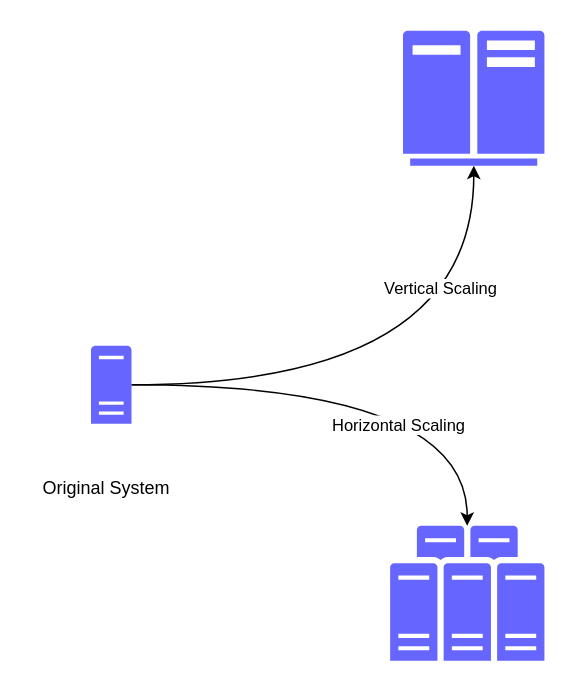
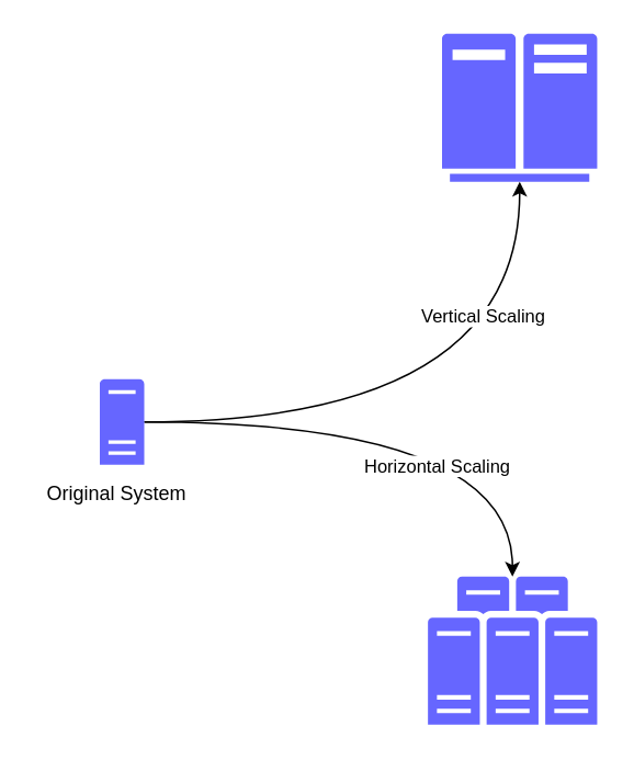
- <mxCell id="9" value="Original System" style="text;html=1;align=center;verticalAlign=middle;resizable=0;points=[];autosize=1;" vertex="1" parent="1"><mxGeometry x="20" y="315" width="100" height="20" as="geometry" /></mxCell>
+ <mxCell id="9" value="Original System" style="text;html=1;align=center;verticalAlign=middle;resizable=0;points=[];autosize=1;" vertex="1" parent="1"><mxGeometry x="20" y="290" width="100" height="20" as="geometry" /></mxCell>
